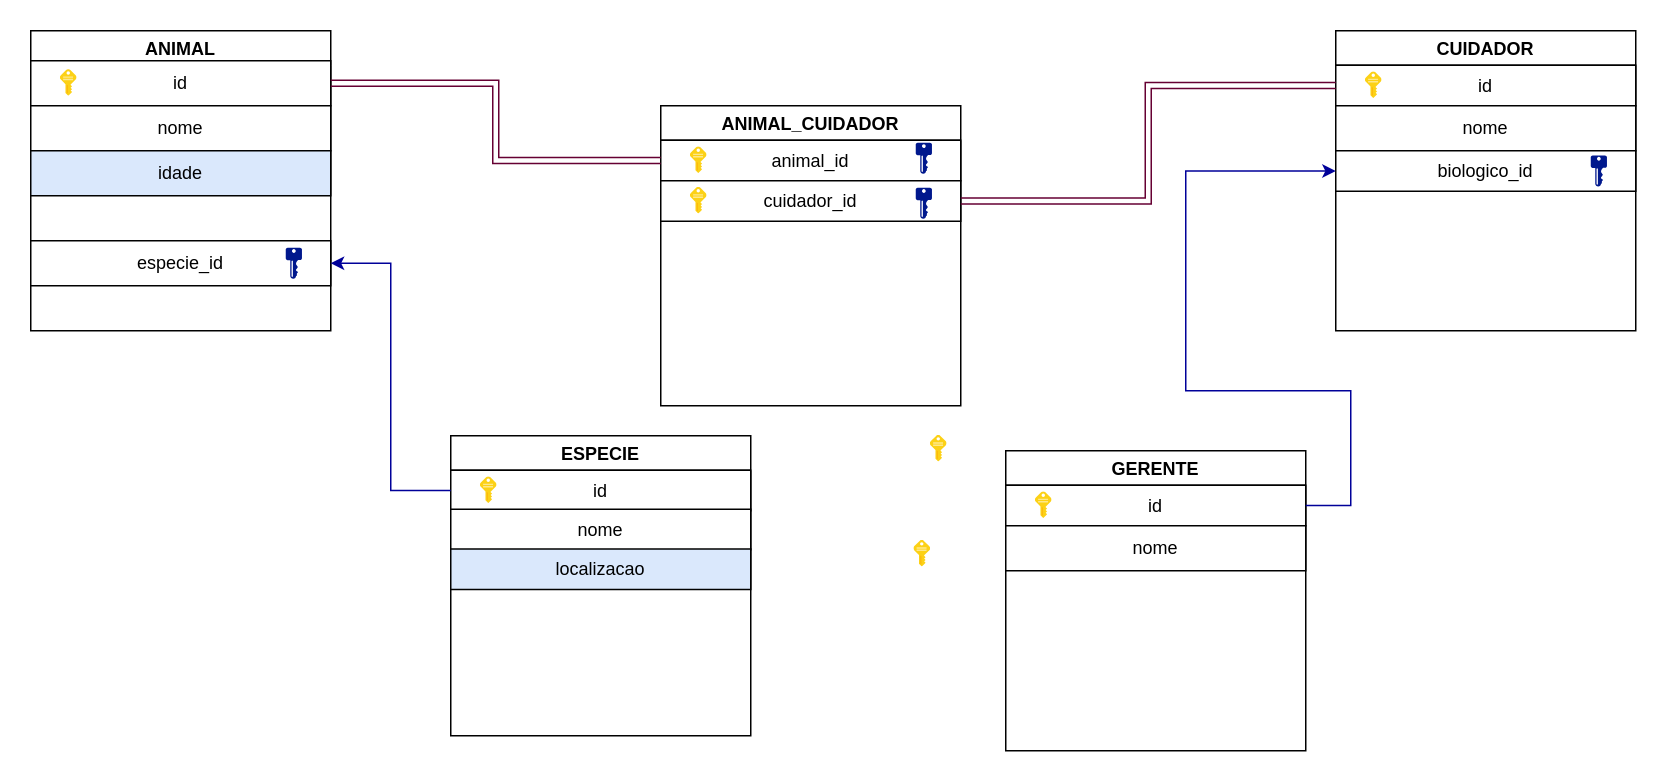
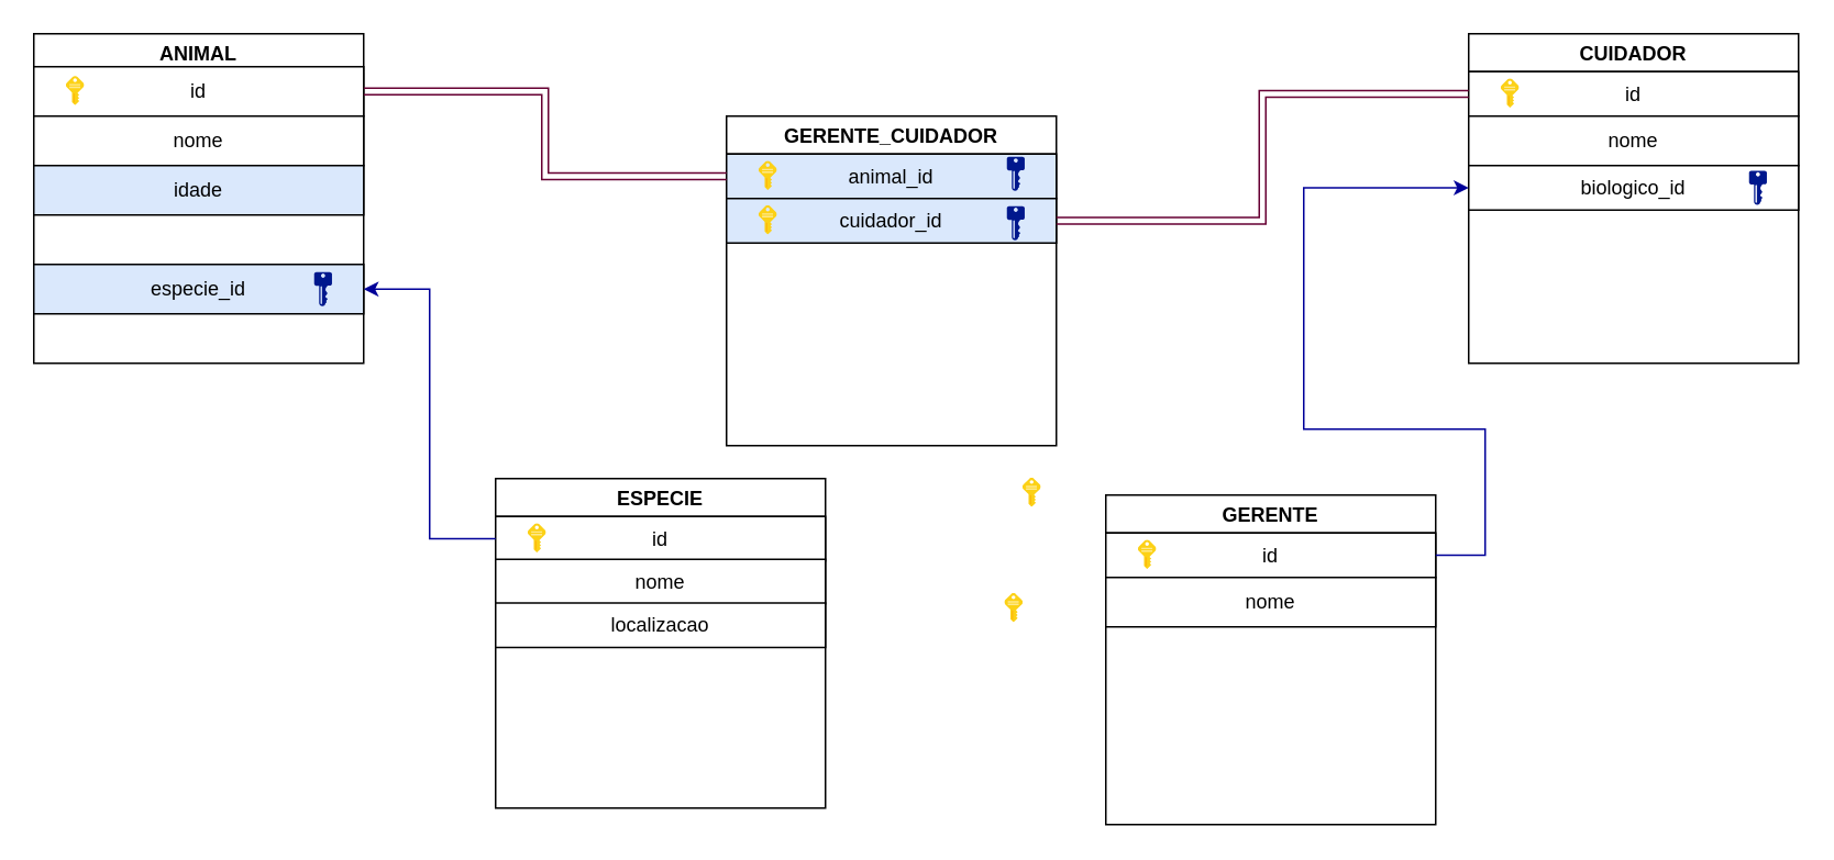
- <mxCell id="23" value="ANIMAL_CUIDADOR" style="swimlane;" vertex="1" parent="1"><mxGeometry x="440" y="70" width="200" height="200" as="geometry" /></mxCell>
+ <mxCell id="23" value="GERENTE_CUIDADOR" style="swimlane;" vertex="1" parent="1"><mxGeometry x="440" y="70" width="200" height="200" as="geometry" /></mxCell>
- <mxCell id="24" value="animal_id" style="rounded=0;whiteSpace=wrap;html=1;" vertex="1" parent="23"><mxGeometry y="23" width="200" height="27" as="geometry" /></mxCell>
+ <mxCell id="24" value="animal_id" style="rounded=0;whiteSpace=wrap;html=1;fillColor=#dae8fc;" vertex="1" parent="23"><mxGeometry y="23" width="200" height="27" as="geometry" /></mxCell>
- <mxCell id="26" value="cuidador_id" style="rounded=0;whiteSpace=wrap;html=1;" vertex="1" parent="23"><mxGeometry y="50" width="200" height="27" as="geometry" /></mxCell>
+ <mxCell id="26" value="cuidador_id" style="rounded=0;whiteSpace=wrap;html=1;fillColor=#dae8fc;" vertex="1" parent="23"><mxGeometry y="50" width="200" height="27" as="geometry" /></mxCell>
- <mxCell id="6" value="especie_id" style="rounded=0;whiteSpace=wrap;html=1;" vertex="1" parent="2"><mxGeometry y="140" width="200" height="30" as="geometry" /></mxCell>
+ <mxCell id="6" value="especie_id" style="rounded=0;whiteSpace=wrap;html=1;fillColor=#dae8fc;" vertex="1" parent="2"><mxGeometry y="140" width="200" height="30" as="geometry" /></mxCell>
- <mxCell id="18" value="localizacao" style="rounded=0;whiteSpace=wrap;html=1;fillColor=#dae8fc;" vertex="1" parent="15"><mxGeometry y="75.5" width="200" height="27" as="geometry" /></mxCell>
+ <mxCell id="18" value="localizacao" style="rounded=0;whiteSpace=wrap;html=1;" vertex="1" parent="15"><mxGeometry y="75.5" width="200" height="27" as="geometry" /></mxCell>
